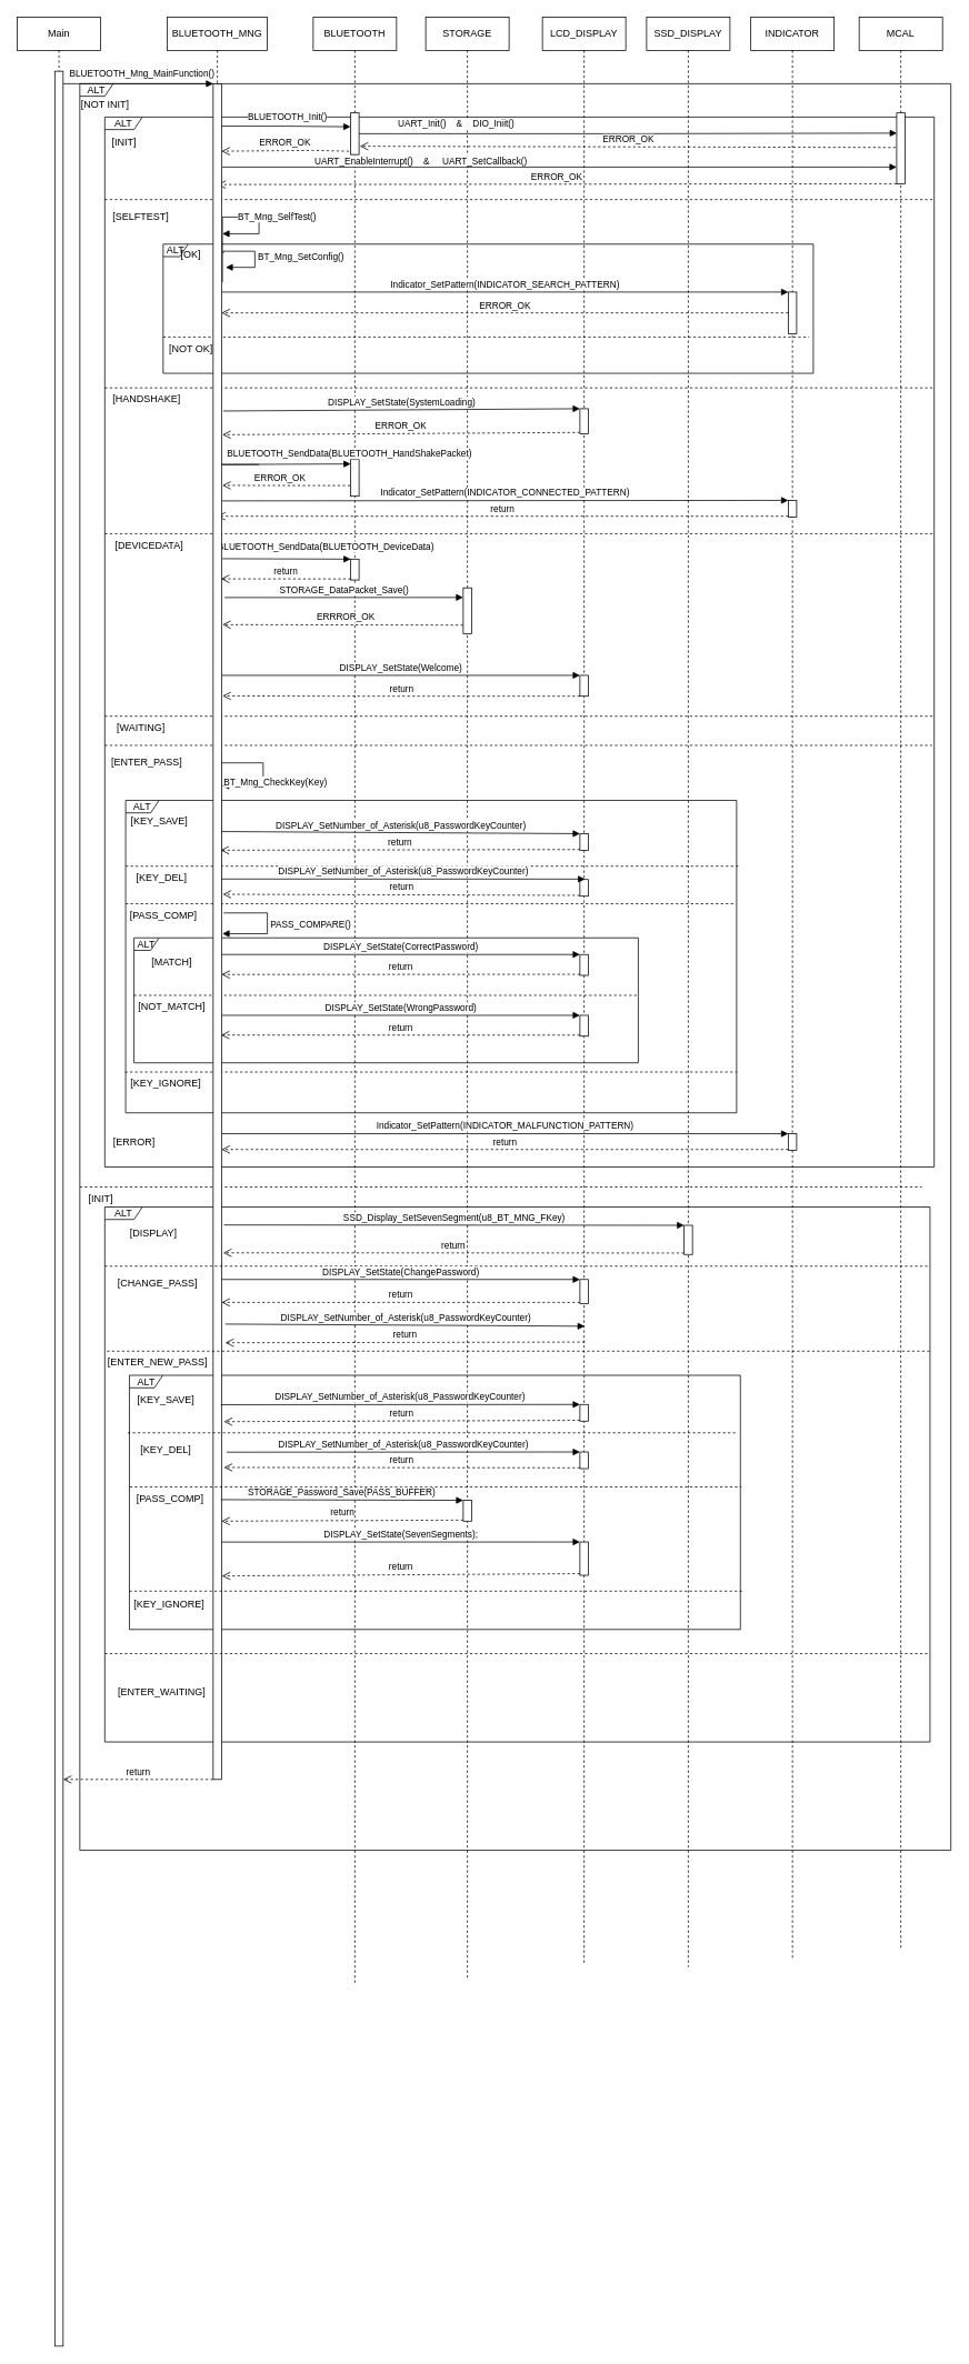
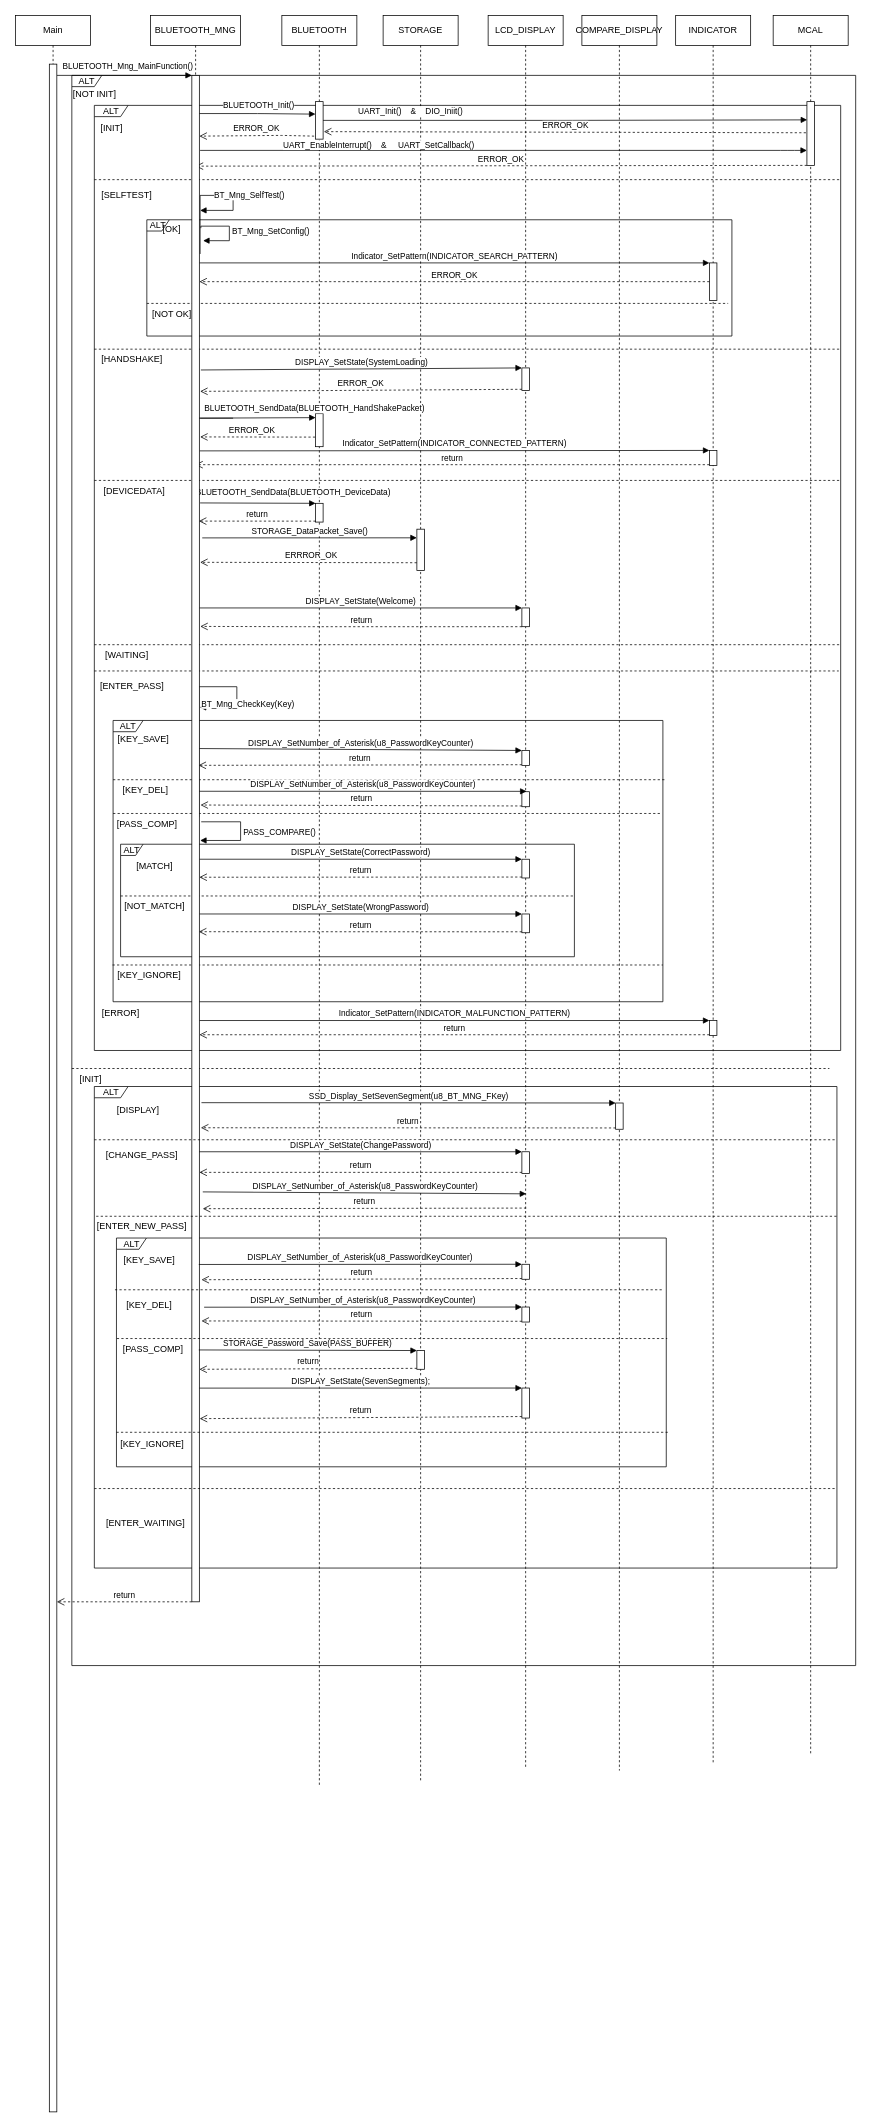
- <mxCell id="11" value="SSD_DISPLAY" style="shape=umlLifeline;perimeter=lifelinePerimeter;whiteSpace=wrap;html=1;container=1;collapsible=0;recursiveResize=0;outlineConnect=0;" vertex="1" parent="1"><mxGeometry x="775" y="20" width="100" height="2340" as="geometry" /></mxCell>
+ <mxCell id="11" value="COMPARE_DISPLAY" style="shape=umlLifeline;perimeter=lifelinePerimeter;whiteSpace=wrap;html=1;container=1;collapsible=0;recursiveResize=0;outlineConnect=0;" vertex="1" parent="1"><mxGeometry x="775" y="20" width="100" height="2340" as="geometry" /></mxCell>
- <mxCell id="91" value="[ERROR]" style="text;html=1;align=center;verticalAlign=middle;resizable=0;points=[];autosize=1;strokeColor=none;" vertex="1" parent="1"><mxGeometry x="127.5" y="1360" width="65" height="20" as="geometry" /></mxCell>
+ <mxCell id="91" value="[ERROR]" style="text;html=1;align=center;verticalAlign=middle;resizable=0;points=[];autosize=1;strokeColor=none;" vertex="1" parent="1"><mxGeometry x="127.5" y="1340" width="65" height="20" as="geometry" /></mxCell>
